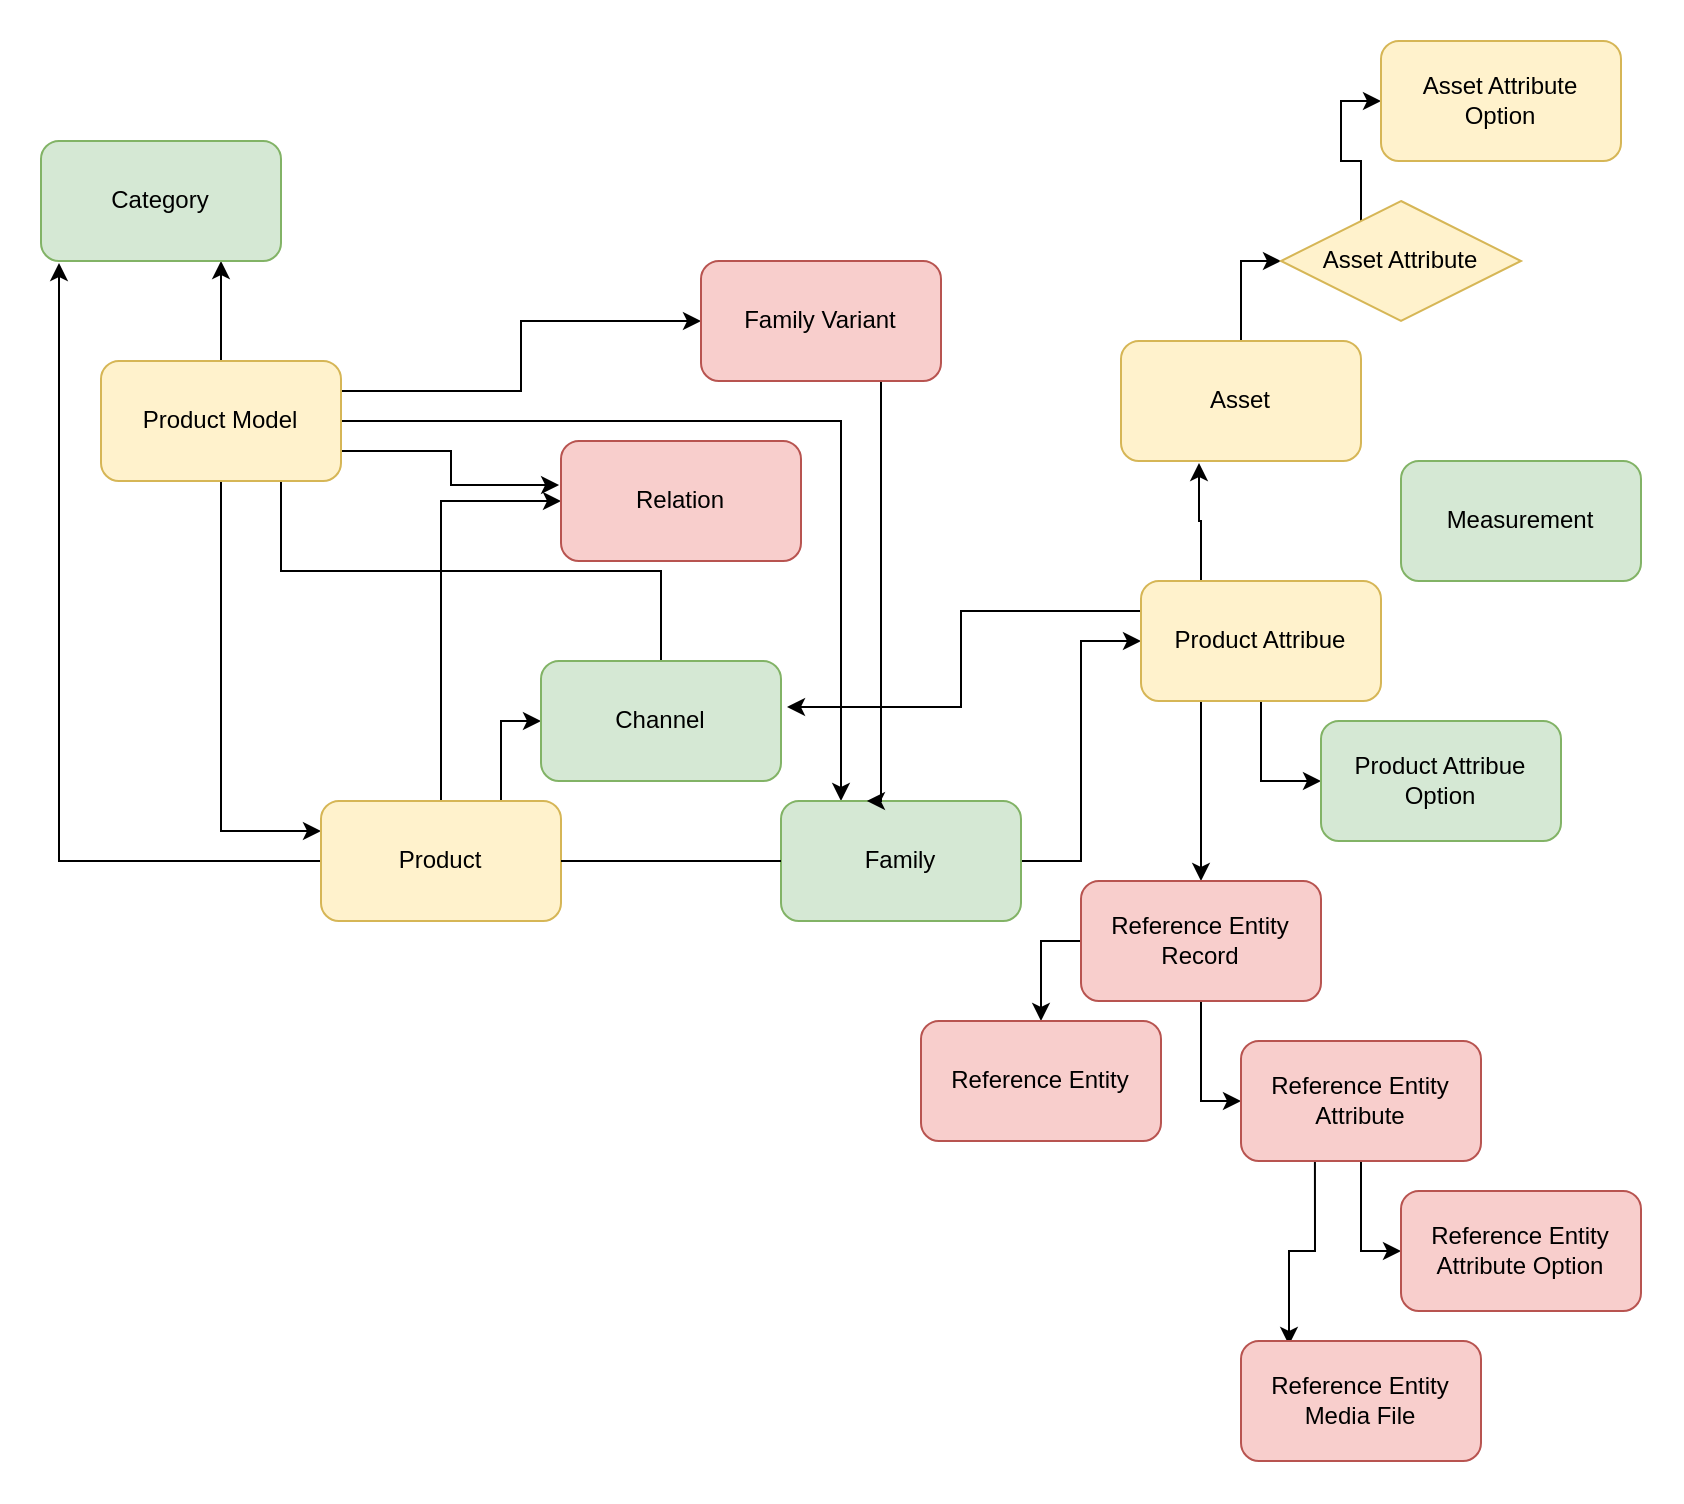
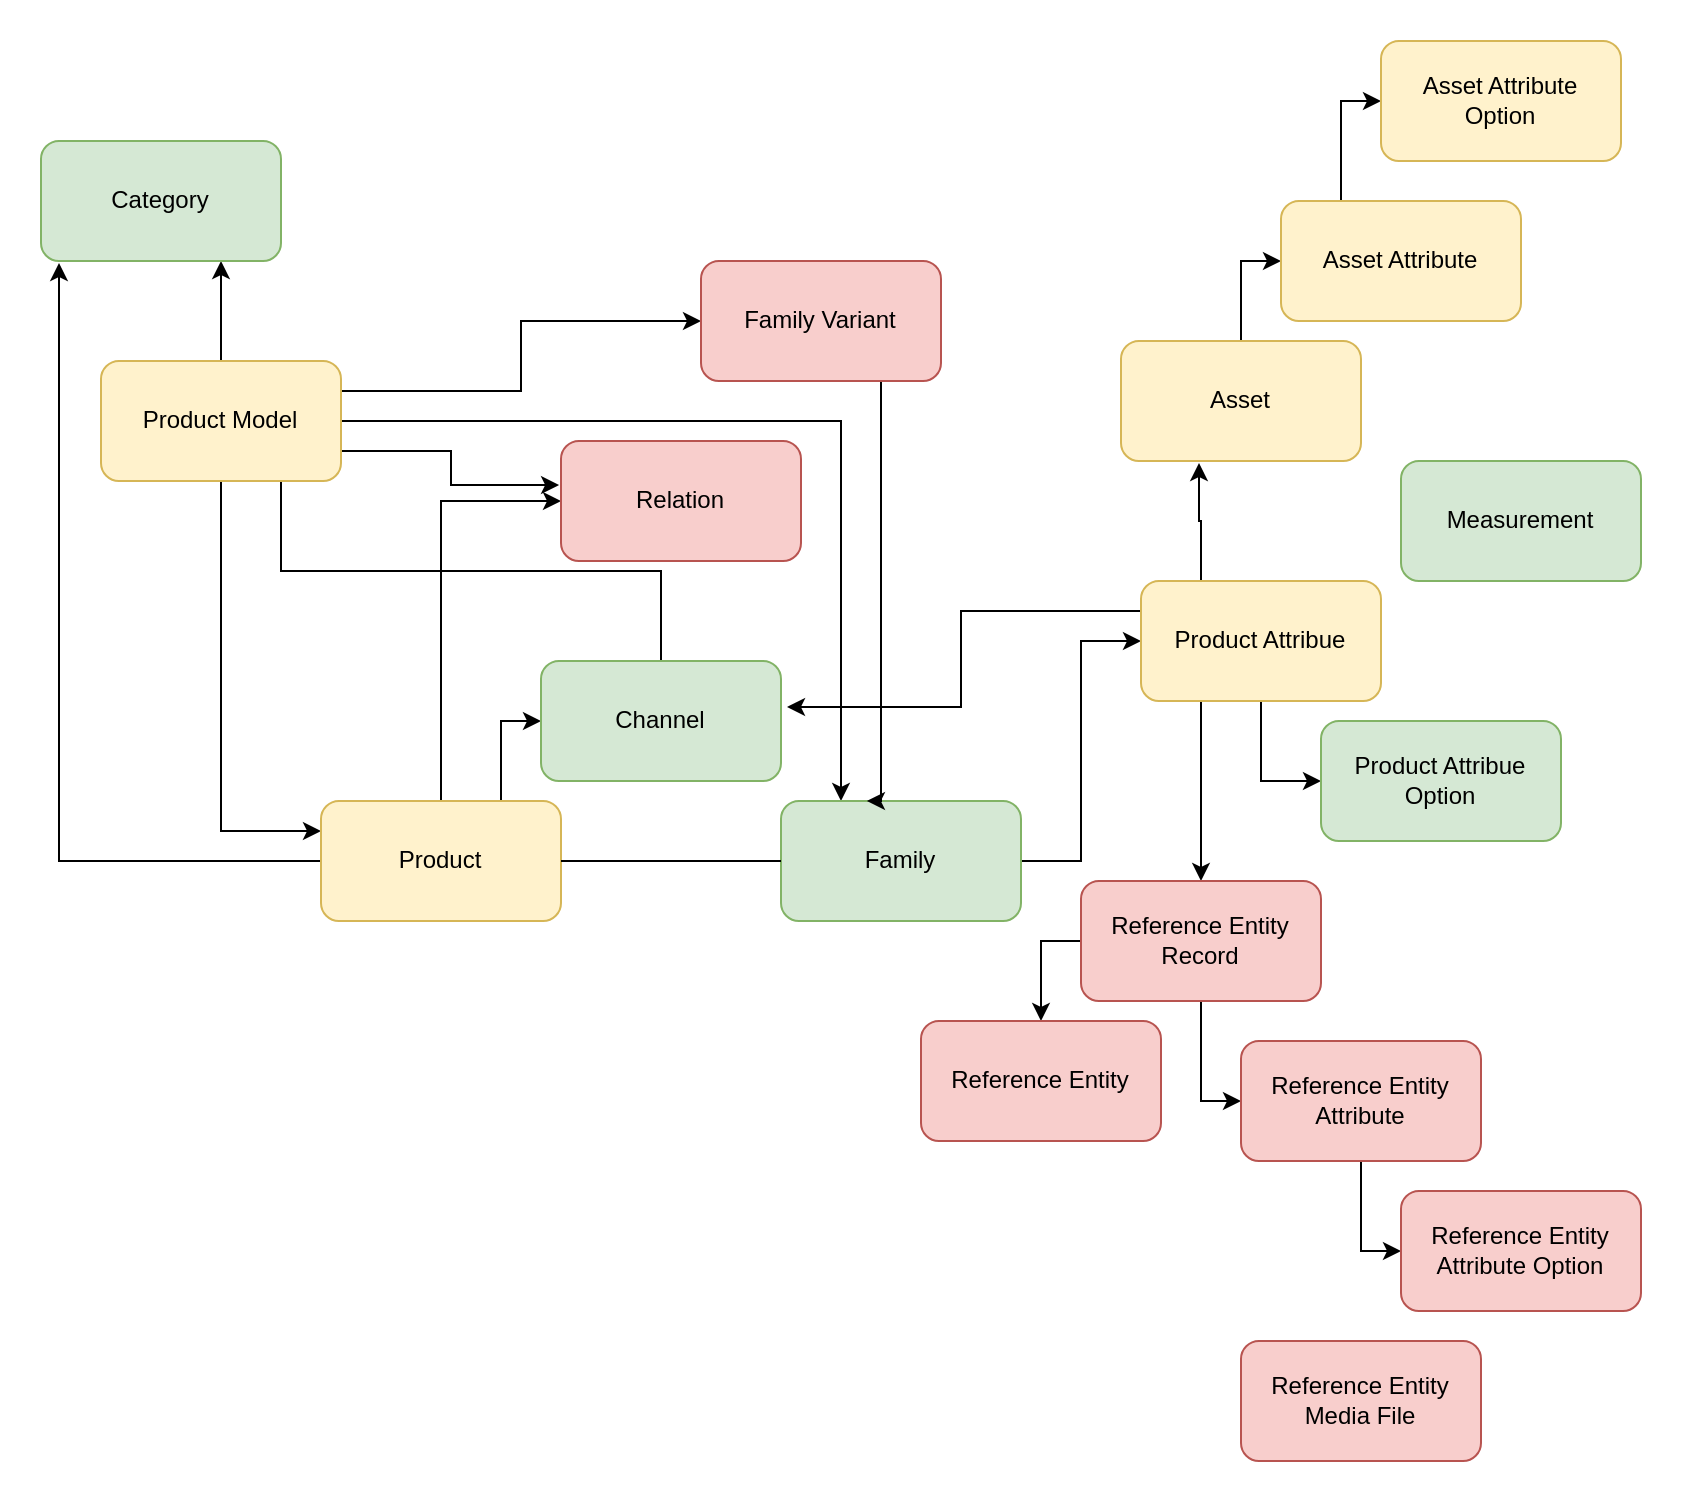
- <mxCell id="37" value="Asset Attribute" style="rhombus;whiteSpace=wrap;html=1;fillColor=#fff2cc;strokeColor=#d6b656;" vertex="1" parent="1"><mxGeometry x="640" y="100" width="120" height="60" as="geometry" /></mxCell>
+ <mxCell id="37" value="Asset Attribute" style="rounded=1;whiteSpace=wrap;html=1;fillColor=#fff2cc;strokeColor=#d6b656;" vertex="1" parent="1"><mxGeometry x="640" y="100" width="120" height="60" as="geometry" /></mxCell>
- <mxCell id="27" style="edgeStyle=orthogonalEdgeStyle;rounded=0;orthogonalLoop=1;jettySize=auto;html=1;exitX=0.308;exitY=1;exitDx=0;exitDy=0;entryX=0.2;entryY=0.033;entryDx=0;entryDy=0;entryPerimeter=0;exitPerimeter=0;" edge="1" parent="1" source="28" target="30"><mxGeometry relative="1" as="geometry" /></mxCell>
